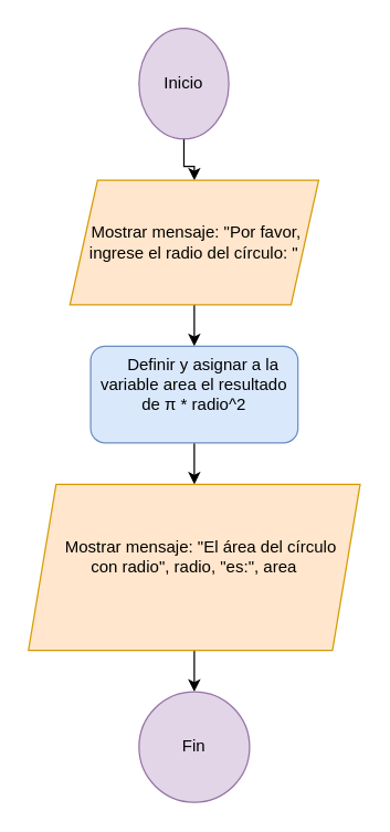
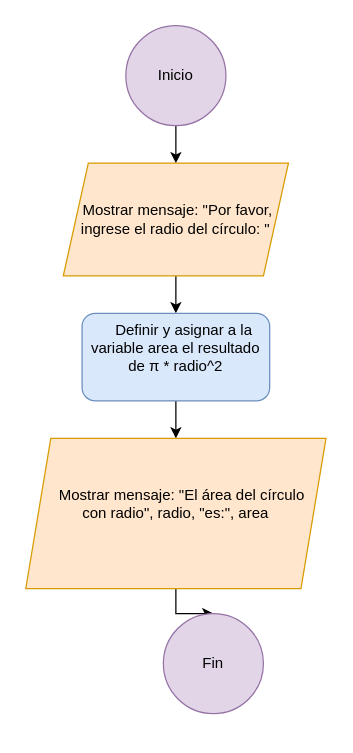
- <mxCell id="3" value="Inicio" style="ellipse;whiteSpace=wrap;html=1;aspect=fixed;fillColor=#e1d5e7;strokeColor=#9673a6;" vertex="1" parent="1"><mxGeometry x="100" y="20" width="65" height="80" as="geometry" /></mxCell>
+ <mxCell id="3" value="Inicio" style="ellipse;whiteSpace=wrap;html=1;aspect=fixed;fillColor=#e1d5e7;strokeColor=#9673a6;" vertex="1" parent="1"><mxGeometry x="100" y="20" width="80" height="80" as="geometry" /></mxCell>
- <mxCell id="10" value="Fin" style="ellipse;whiteSpace=wrap;html=1;aspect=fixed;fillColor=#e1d5e7;strokeColor=#9673a6;" vertex="1" parent="1"><mxGeometry x="100" y="500" width="80" height="80" as="geometry" /></mxCell>
+ <mxCell id="10" value="Fin" style="ellipse;whiteSpace=wrap;html=1;aspect=fixed;fillColor=#e1d5e7;strokeColor=#9673a6;" vertex="1" parent="1"><mxGeometry x="130" y="490" width="80" height="80" as="geometry" /></mxCell>
